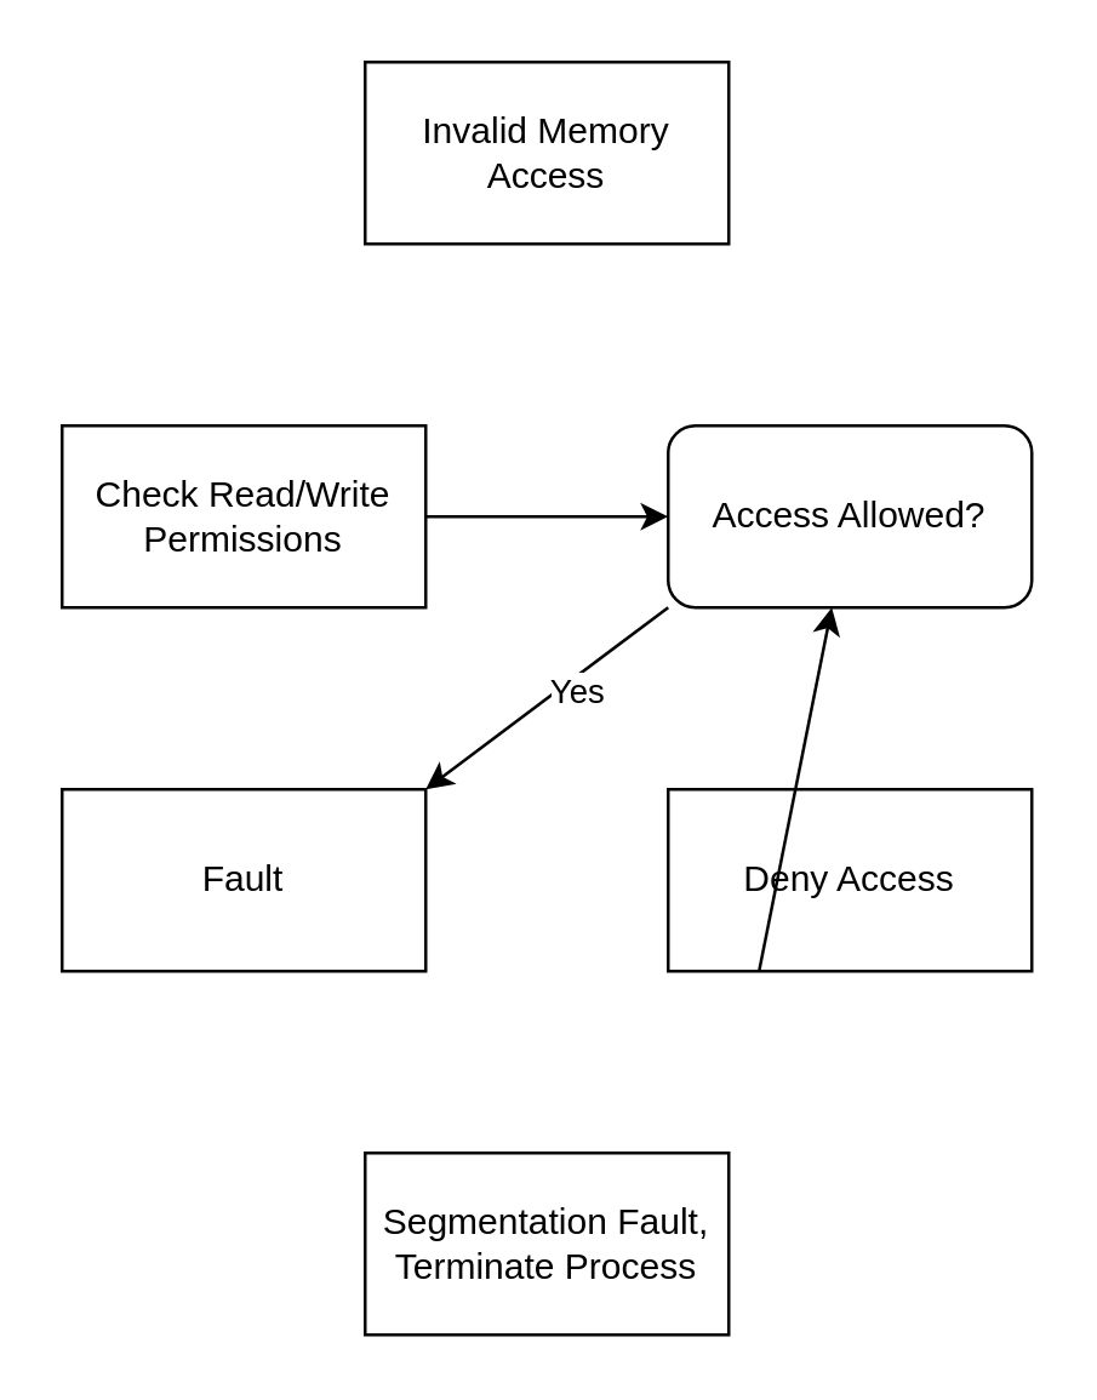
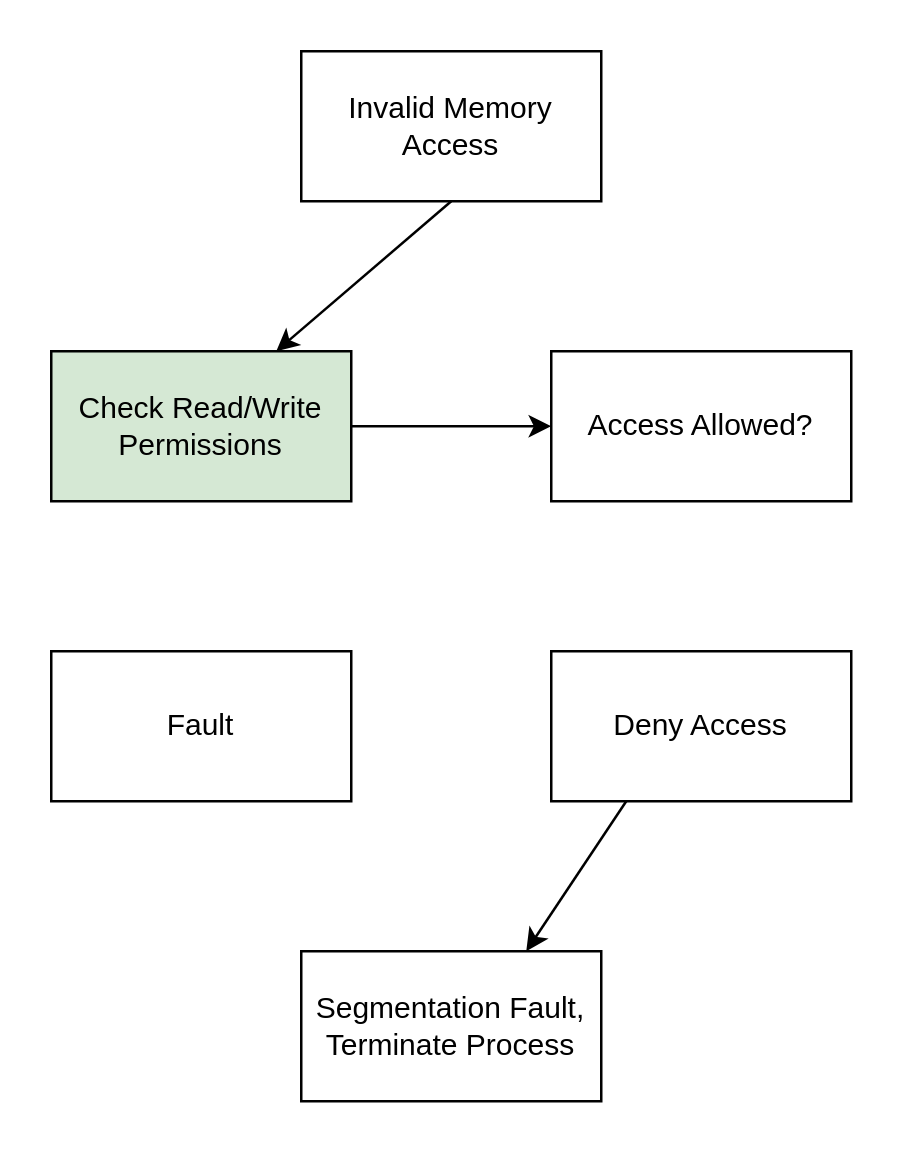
+ <mxCell id="12" value="" style="endArrow=classic;html=1;rounded=0;exitX=0.5;exitY=1;exitDx=0;exitDy=0;entryX=0.75;entryY=0;entryDx=0;entryDy=0;" edge="1" parent="1" source="2" target="4"><mxGeometry width="50" height="50" relative="1" as="geometry"><mxPoint x="210" y="290" as="sourcePoint" /><mxPoint x="260" y="240" as="targetPoint" /></mxGeometry></mxCell>
- <mxCell id="4" value="Check Read/Write Permissions" style="rounded=0;whiteSpace=wrap;html=1;" vertex="1" parent="1"><mxGeometry x="20" y="140" width="120" height="60" as="geometry" /></mxCell>
+ <mxCell id="4" value="Check Read/Write Permissions" style="rounded=0;whiteSpace=wrap;html=1;fillColor=#d5e8d4;" vertex="1" parent="1"><mxGeometry x="20" y="140" width="120" height="60" as="geometry" /></mxCell>
- <mxCell id="5" value="Access Allowed?" style="whiteSpace=wrap;html=1;rounded=1;" vertex="1" parent="1"><mxGeometry x="220" y="140" width="120" height="60" as="geometry" /></mxCell>
+ <mxCell id="5" value="Access Allowed?" style="rounded=0;whiteSpace=wrap;html=1;" vertex="1" parent="1"><mxGeometry x="220" y="140" width="120" height="60" as="geometry" /></mxCell>
- <mxCell id="8" value="" style="endArrow=classic;html=1;rounded=0;exitX=0;exitY=1;exitDx=0;exitDy=0;entryX=1;entryY=0;entryDx=0;entryDy=0;" edge="1" parent="1" source="5" target="6"><mxGeometry width="50" height="50" relative="1" as="geometry"><mxPoint x="210" y="420" as="sourcePoint" /><mxPoint x="260" y="370" as="targetPoint" /></mxGeometry></mxCell>
- <mxCell id="9" value="Yes" style="edgeLabel;html=1;align=center;verticalAlign=middle;resizable=0;points=[];" vertex="1" connectable="0" parent="8"><mxGeometry x="-0.183" y="3" relative="1" as="geometry"><mxPoint as="offset" /></mxGeometry></mxCell>
- <mxCell id="11" value="" style="endArrow=classic;html=1;rounded=0;exitX=0.25;exitY=1;exitDx=0;exitDy=0;" edge="1" parent="1" source="7" target="5"><mxGeometry width="50" height="50" relative="1" as="geometry"><mxPoint x="210" y="550" as="sourcePoint" /><mxPoint x="260" y="500" as="targetPoint" /></mxGeometry></mxCell>
+ <mxCell id="11" value="" style="endArrow=classic;html=1;rounded=0;exitX=0.25;exitY=1;exitDx=0;exitDy=0;entryX=0.75;entryY=0;entryDx=0;entryDy=0;" edge="1" parent="1" source="7" target="10"><mxGeometry width="50" height="50" relative="1" as="geometry"><mxPoint x="210" y="550" as="sourcePoint" /><mxPoint x="260" y="500" as="targetPoint" /></mxGeometry></mxCell>
